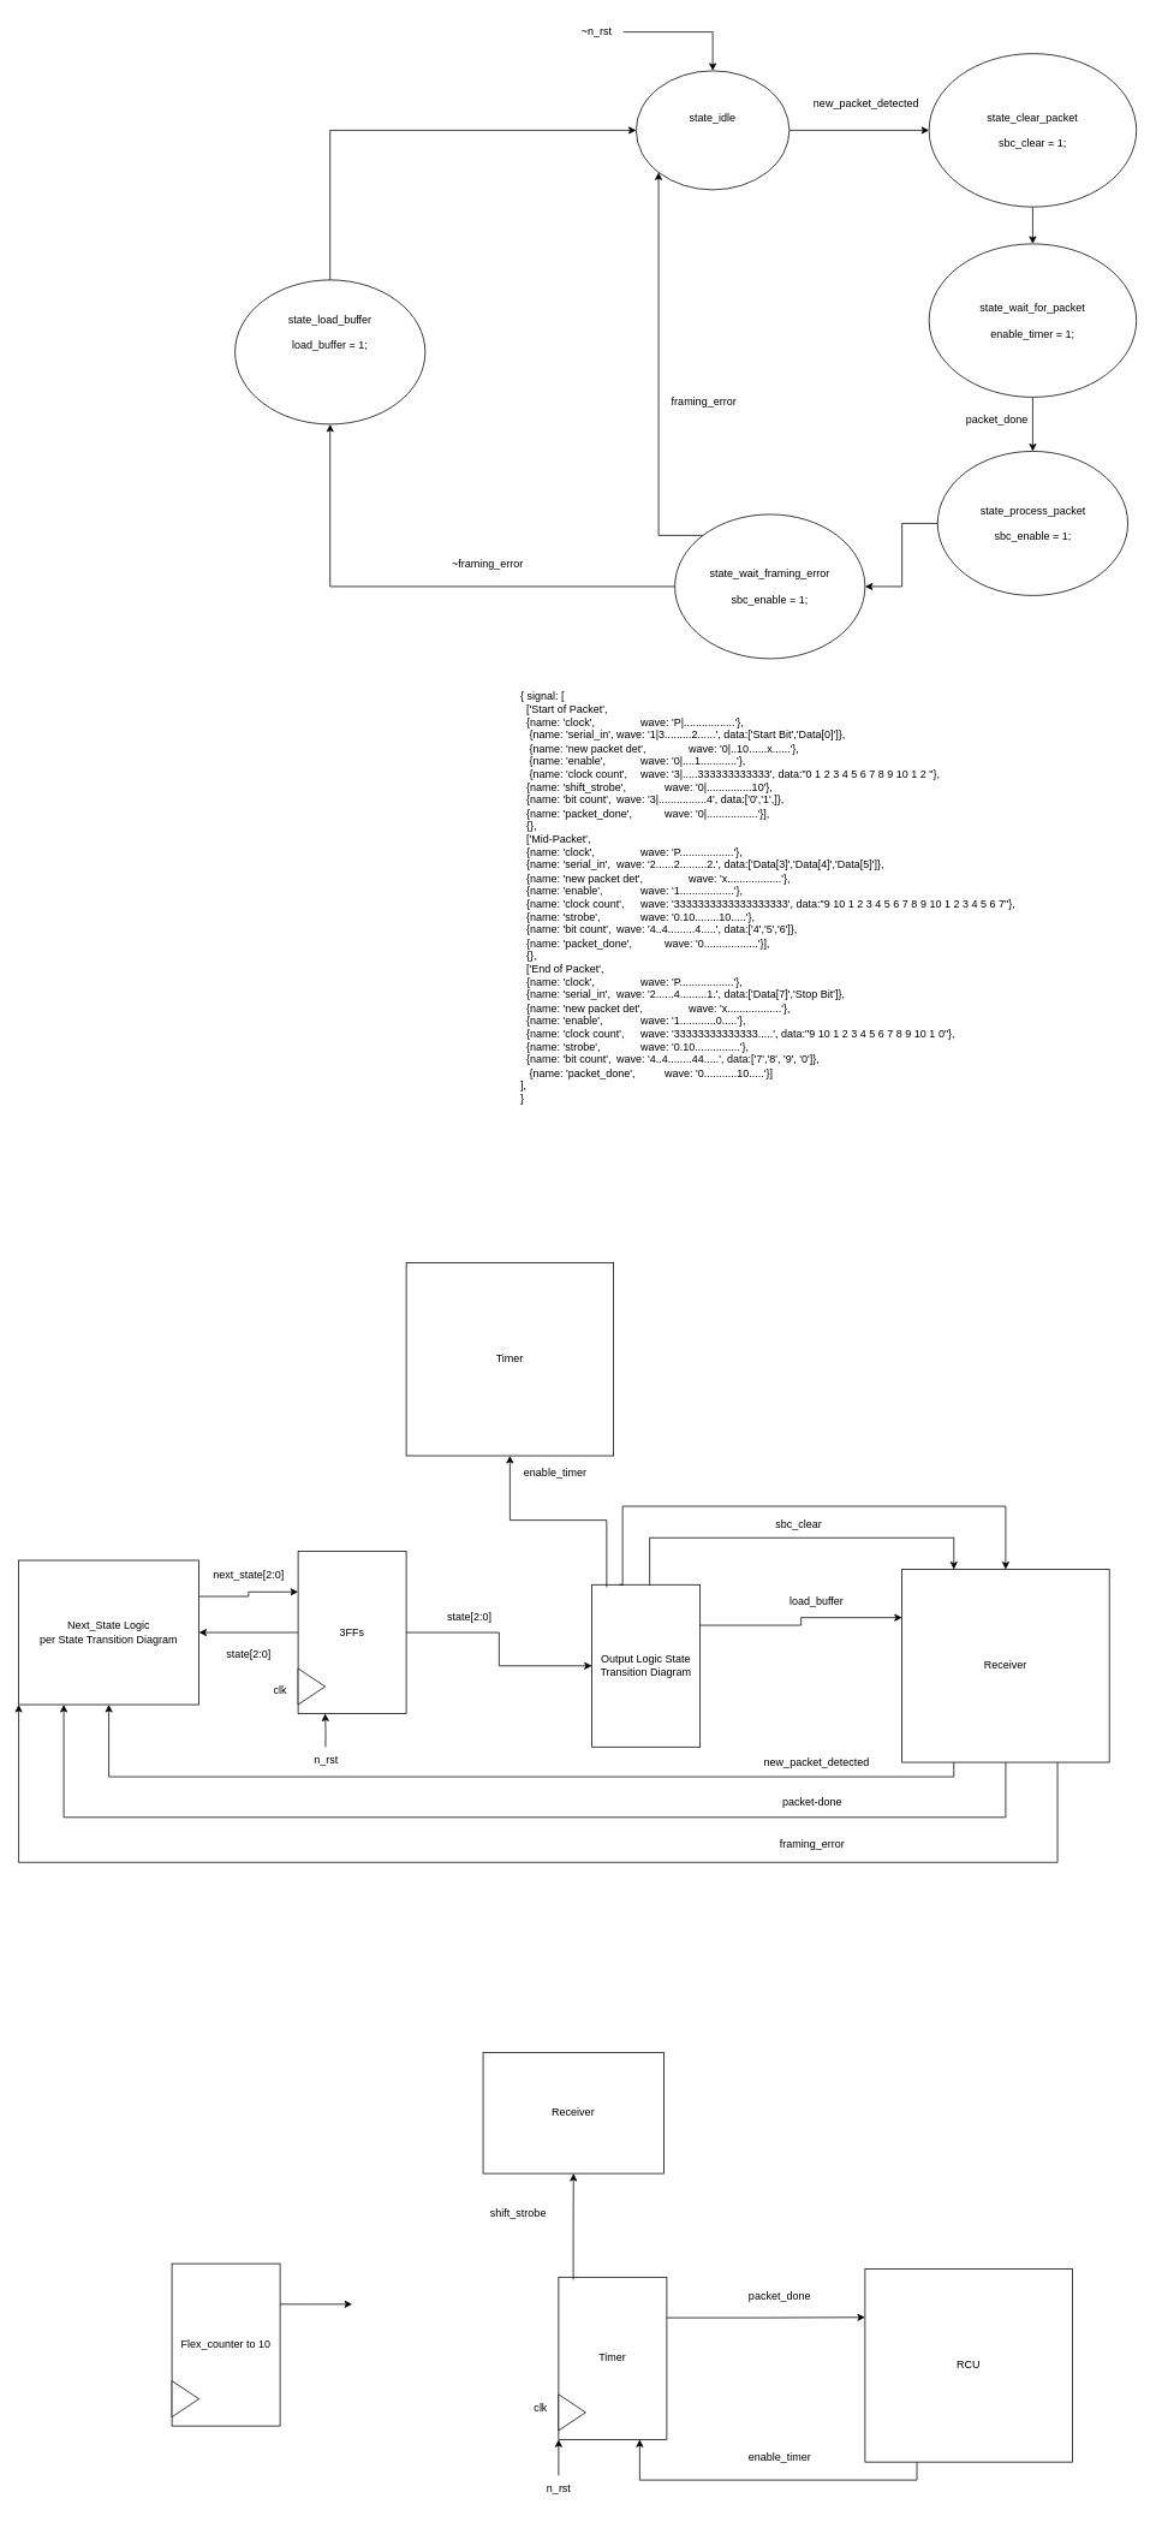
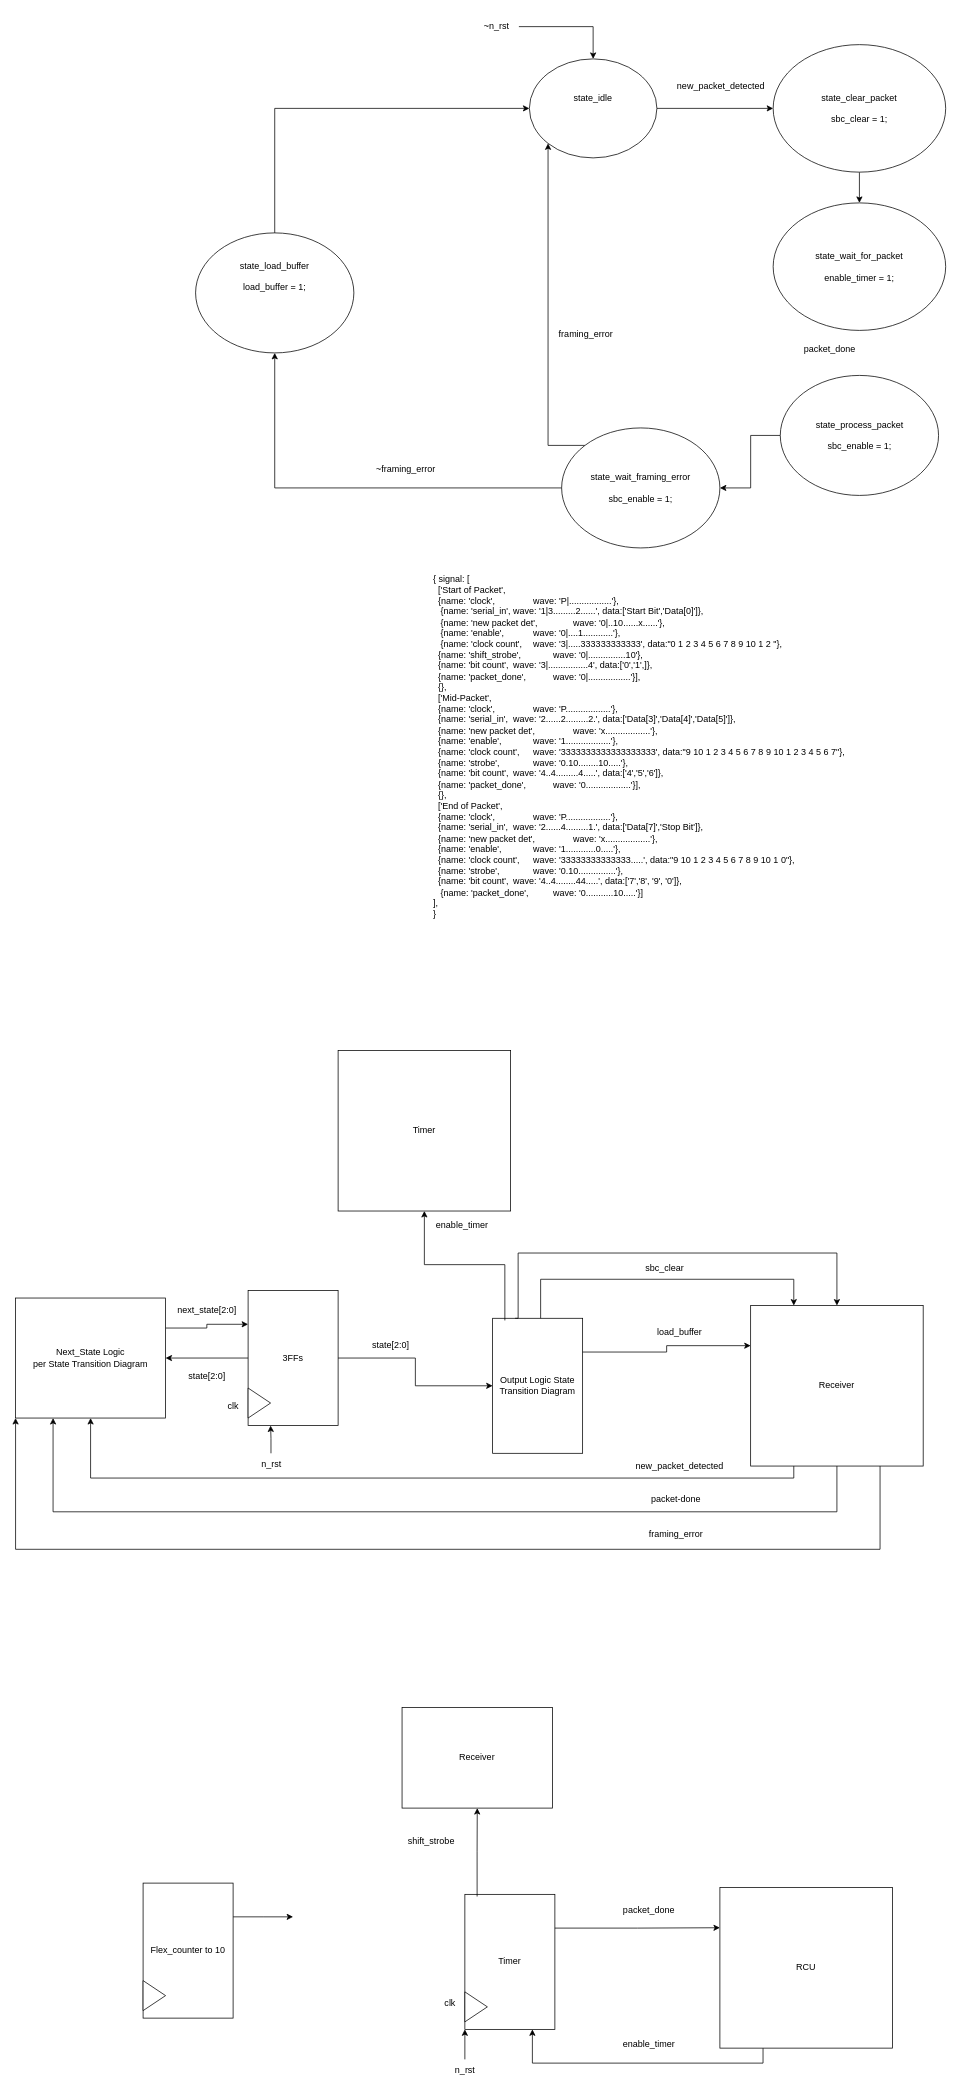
- <mxCell id="4" style="edgeStyle=orthogonalEdgeStyle;rounded=0;orthogonalLoop=1;jettySize=auto;html=1;exitX=0.5;exitY=1;exitDx=0;exitDy=0;entryX=0.5;entryY=0;entryDx=0;entryDy=0;" parent="1" source="5" target="12" edge="1"><mxGeometry relative="1" as="geometry" /></mxCell>
